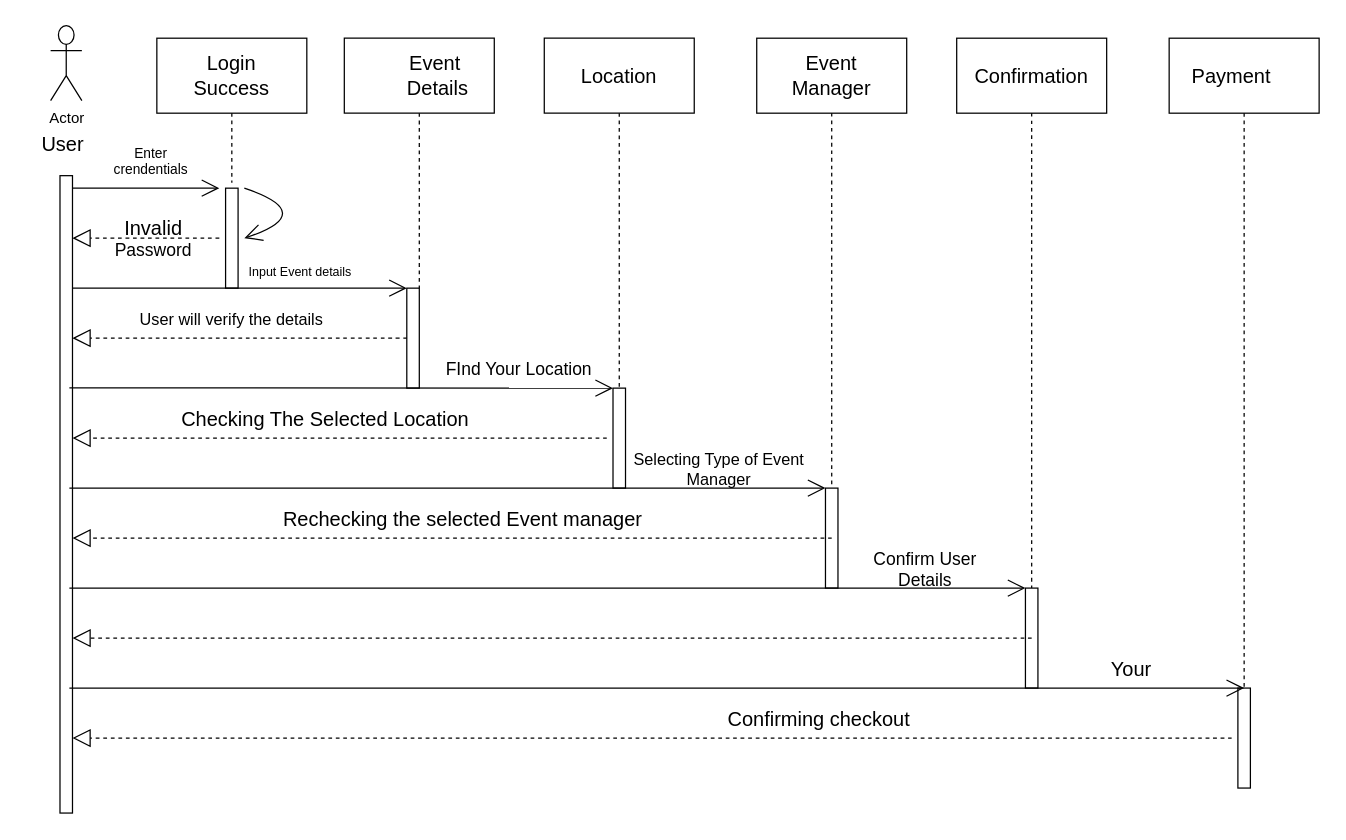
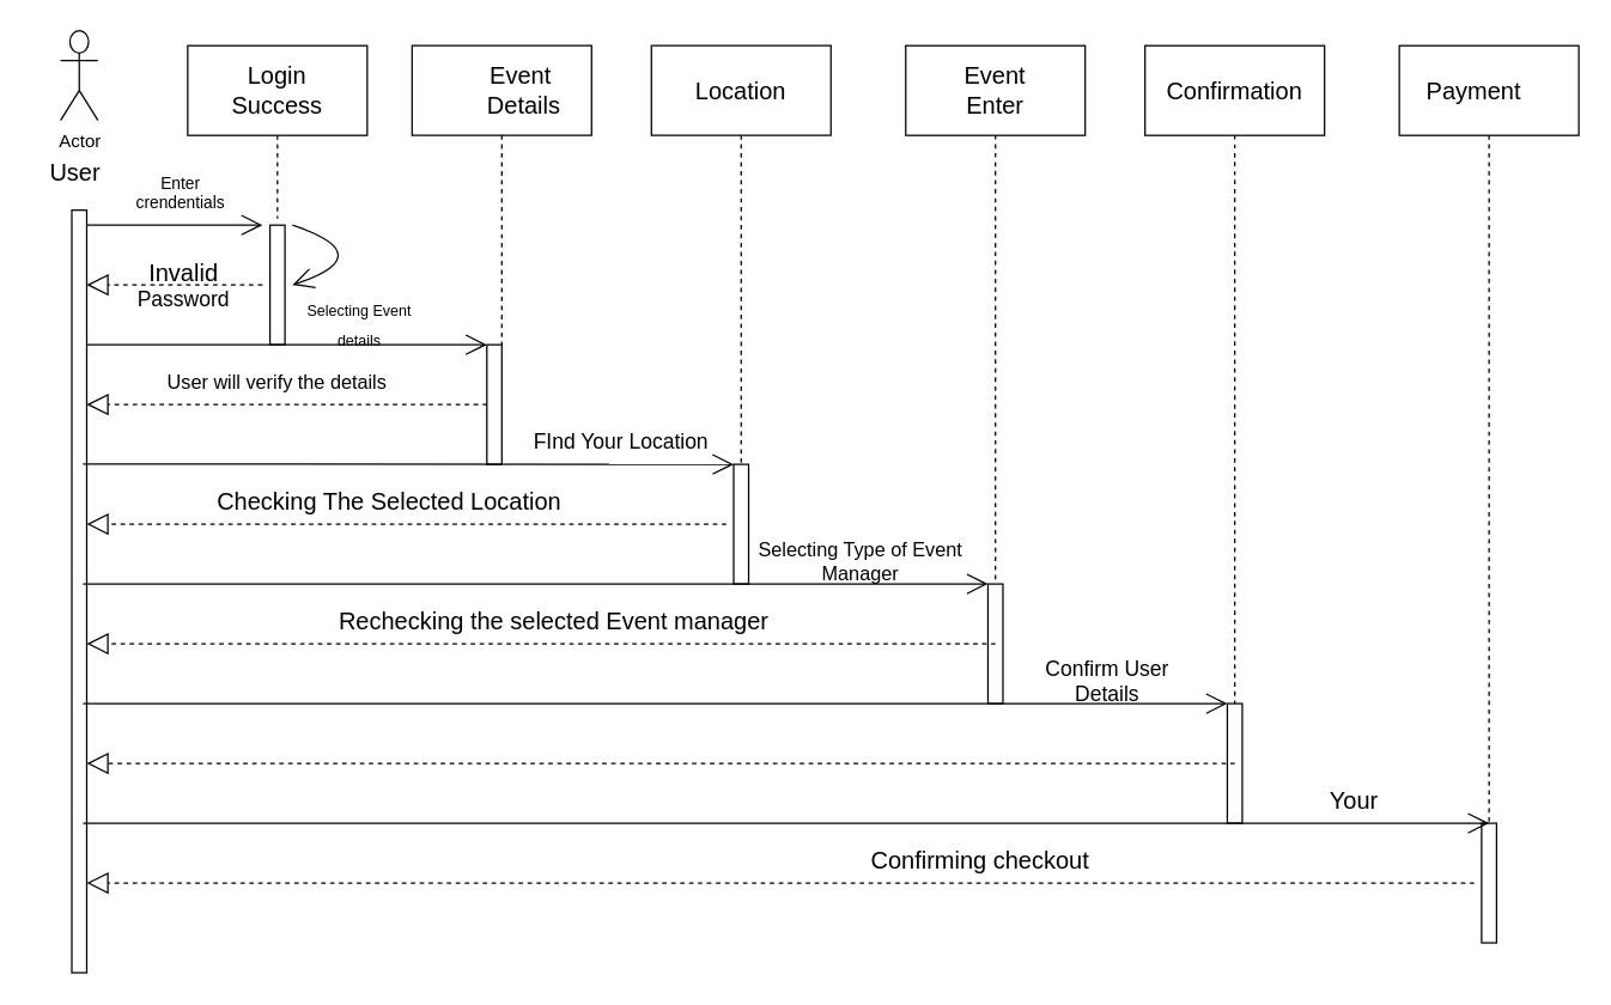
- <mxCell id="34" value="Event&lt;div&gt;Manager&lt;/div&gt;" style="text;strokeColor=none;fillColor=none;html=1;align=center;verticalAlign=middle;whiteSpace=wrap;rounded=0;fontSize=16;" parent="1" vertex="1"><mxGeometry x="635" y="45" width="60" height="30" as="geometry" /></mxCell>
+ <mxCell id="34" value="Event&lt;div&gt;Enter&lt;/div&gt;" style="text;strokeColor=none;fillColor=none;html=1;align=center;verticalAlign=middle;whiteSpace=wrap;rounded=0;fontSize=16;" parent="1" vertex="1"><mxGeometry x="635" y="45" width="60" height="30" as="geometry" /></mxCell>
- <mxCell id="14" value="&lt;font style=&quot;font-size: 10px;&quot;&gt;Input Event details&lt;/font&gt;" style="text;strokeColor=none;fillColor=none;html=1;align=center;verticalAlign=middle;whiteSpace=wrap;rounded=0;fontSize=16;" parent="1" vertex="1"><mxGeometry x="195" y="200" width="90" height="30" as="geometry" /></mxCell>
+ <mxCell id="14" value="&lt;font style=&quot;font-size: 10px;&quot;&gt;Selecting Event details&lt;/font&gt;" style="text;strokeColor=none;fillColor=none;html=1;align=center;verticalAlign=middle;whiteSpace=wrap;rounded=0;fontSize=16;" parent="1" vertex="1"><mxGeometry x="195" y="200" width="90" height="30" as="geometry" /></mxCell>
